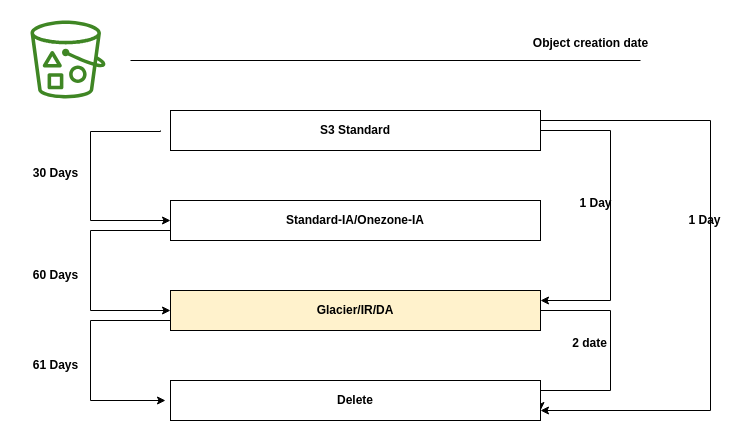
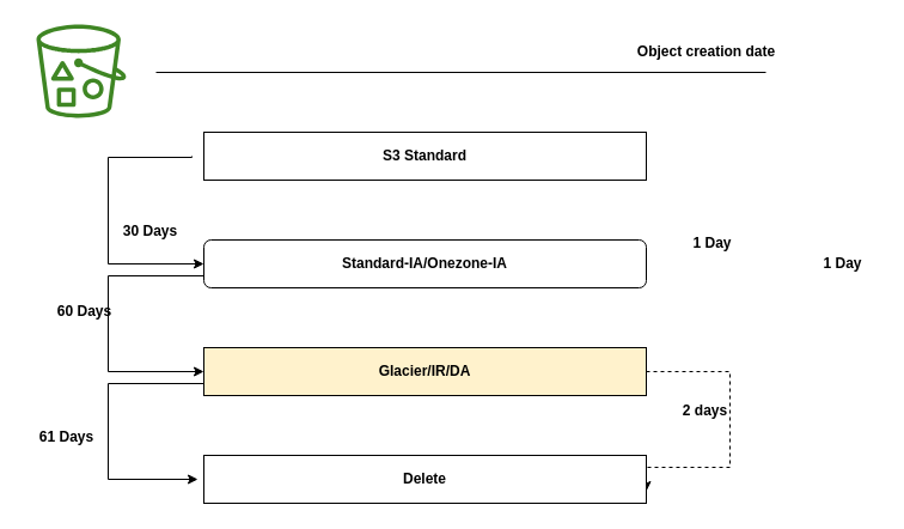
- <mxCell id="13" value="&lt;b&gt;30 Days&lt;/b&gt;" style="text;html=1;align=center;verticalAlign=middle;resizable=0;points=[];autosize=1;strokeColor=none;fillColor=none;" vertex="1" parent="1"><mxGeometry x="20" y="158" width="70" height="30" as="geometry" /></mxCell>
+ <mxCell id="13" value="&lt;b&gt;30 Days&lt;/b&gt;" style="text;html=1;align=center;verticalAlign=middle;resizable=0;points=[];autosize=1;strokeColor=none;fillColor=none;" vertex="1" parent="1"><mxGeometry x="90" y="178" width="70" height="30" as="geometry" /></mxCell>
- <mxCell id="6" style="edgeStyle=orthogonalEdgeStyle;rounded=0;orthogonalLoop=1;jettySize=auto;html=1;entryX=1;entryY=0.25;entryDx=0;entryDy=0;exitX=1;exitY=0.5;exitDx=0;exitDy=0;" edge="1" parent="1" source="8" target="11"><mxGeometry relative="1" as="geometry"><Array as="points"><mxPoint x="610" y="130" /><mxPoint x="610" y="300" /></Array></mxGeometry></mxCell>
- <mxCell id="9" value="&lt;b&gt;Standard-IA/Onezone-IA&lt;/b&gt;" style="rounded=0;whiteSpace=wrap;html=1;" vertex="1" parent="1"><mxGeometry x="170" y="200" width="370" height="40" as="geometry" /></mxCell>
+ <mxCell id="9" value="&lt;b&gt;Standard-IA/Onezone-IA&lt;/b&gt;" style="whiteSpace=wrap;html=1;rounded=1;" vertex="1" parent="1"><mxGeometry x="170" y="200" width="370" height="40" as="geometry" /></mxCell>
- <mxCell id="7" style="edgeStyle=orthogonalEdgeStyle;rounded=0;orthogonalLoop=1;jettySize=auto;html=1;" edge="1" parent="1" source="8" target="12"><mxGeometry relative="1" as="geometry"><Array as="points"><mxPoint x="710" y="120" /><mxPoint x="710" y="410" /></Array></mxGeometry></mxCell>
- <mxCell id="14" value="&lt;b&gt;60 Days&lt;/b&gt;" style="text;html=1;align=center;verticalAlign=middle;resizable=0;points=[];autosize=1;strokeColor=none;fillColor=none;" vertex="1" parent="1"><mxGeometry x="20" y="260" width="70" height="30" as="geometry" /></mxCell>
+ <mxCell id="14" value="&lt;b&gt;60 Days&lt;/b&gt;" style="text;html=1;align=center;verticalAlign=middle;resizable=0;points=[];autosize=1;strokeColor=none;fillColor=none;" vertex="1" parent="1"><mxGeometry x="35" y="245" width="70" height="30" as="geometry" /></mxCell>
- <mxCell id="17" value="&lt;b&gt;2 date&lt;/b&gt;" style="text;html=1;align=center;verticalAlign=middle;resizable=0;points=[];autosize=1;strokeColor=none;fillColor=none;" vertex="1" parent="1"><mxGeometry x="559" y="328" width="60" height="30" as="geometry" /></mxCell>
+ <mxCell id="17" value="&lt;b&gt;2 days&lt;/b&gt;" style="text;html=1;align=center;verticalAlign=middle;resizable=0;points=[];autosize=1;strokeColor=none;fillColor=none;" vertex="1" parent="1"><mxGeometry x="559" y="328" width="60" height="30" as="geometry" /></mxCell>
- <mxCell id="10" style="edgeStyle=orthogonalEdgeStyle;rounded=0;orthogonalLoop=1;jettySize=auto;html=1;entryX=1;entryY=0.75;entryDx=0;entryDy=0;" edge="1" parent="1" source="11" target="12"><mxGeometry relative="1" as="geometry"><Array as="points"><mxPoint x="610" y="310" /><mxPoint x="610" y="390" /><mxPoint x="540" y="390" /></Array></mxGeometry></mxCell>
+ <mxCell id="10" style="edgeStyle=orthogonalEdgeStyle;rounded=0;orthogonalLoop=1;jettySize=auto;html=1;entryX=1;entryY=0.75;entryDx=0;entryDy=0;dashed=1;" edge="1" parent="1" source="11" target="12"><mxGeometry relative="1" as="geometry"><Array as="points"><mxPoint x="610" y="310" /><mxPoint x="610" y="390" /><mxPoint x="540" y="390" /></Array></mxGeometry></mxCell>
